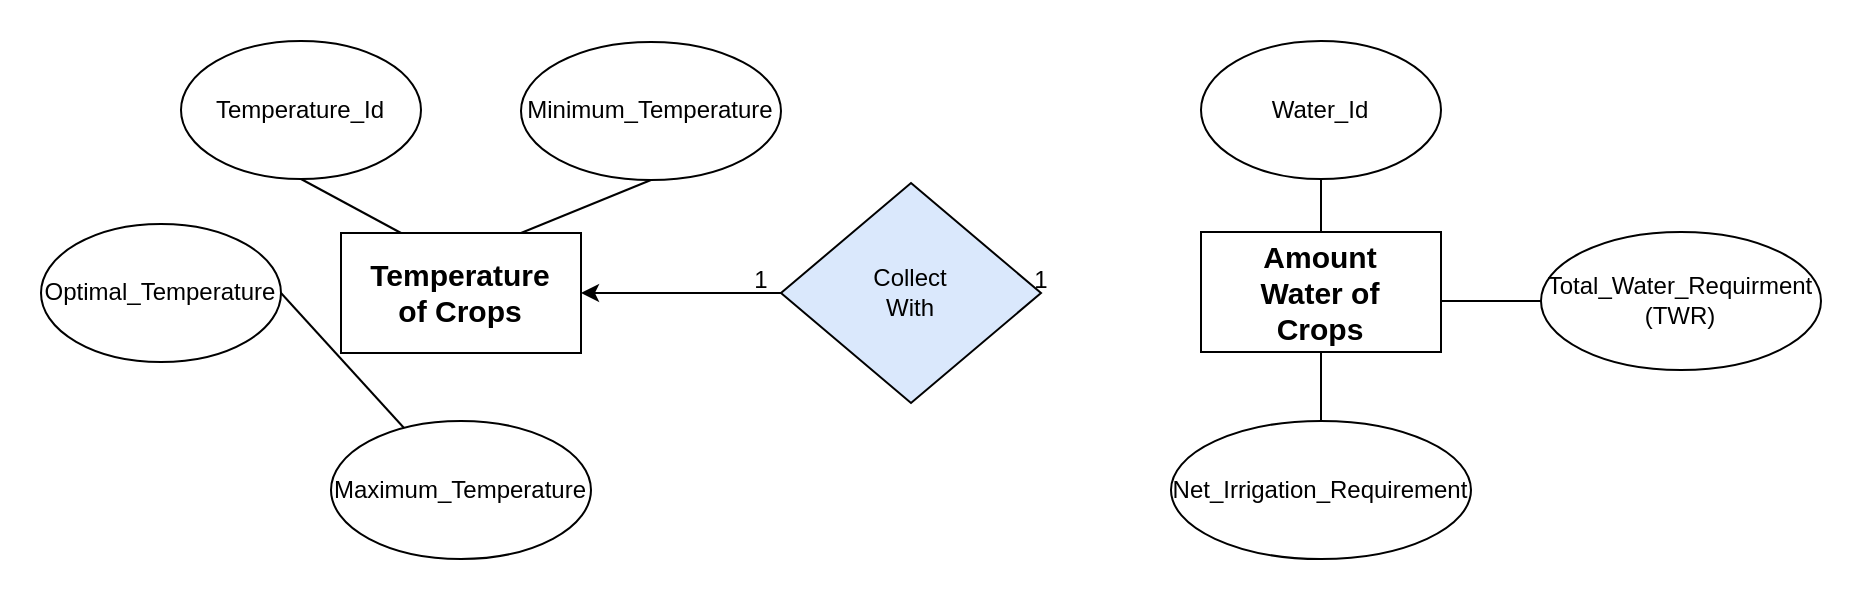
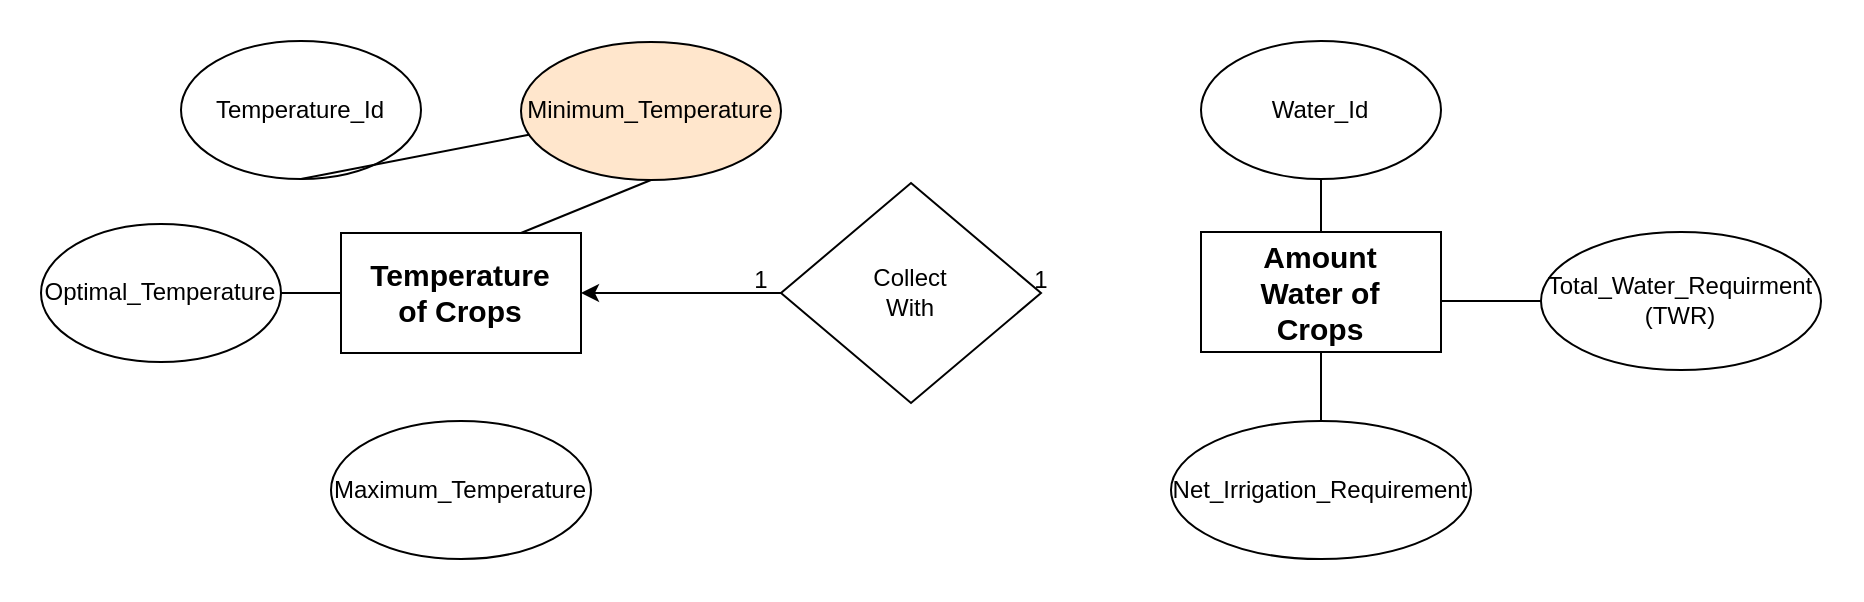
- <mxCell id="5" value="Minimum_Temperature" style="ellipse;whiteSpace=wrap;html=1;" vertex="1" parent="1"><mxGeometry x="260" y="20.5" width="130" height="69" as="geometry" /></mxCell>
+ <mxCell id="5" value="Minimum_Temperature" style="ellipse;whiteSpace=wrap;html=1;fillColor=#ffe6cc;" vertex="1" parent="1"><mxGeometry x="260" y="20.5" width="130" height="69" as="geometry" /></mxCell>
- <mxCell id="13" value="" style="endArrow=none;html=1;rounded=0;exitX=0.5;exitY=1;exitDx=0;exitDy=0;entryX=0.25;entryY=0;entryDx=0;entryDy=0;" edge="1" parent="1" source="8" target="2"><mxGeometry width="50" height="50" relative="1" as="geometry"><mxPoint x="440" y="160.5" as="sourcePoint" /><mxPoint x="490" y="110.5" as="targetPoint" /></mxGeometry></mxCell>
+ <mxCell id="13" value="" style="endArrow=none;html=1;rounded=0;exitX=0.5;exitY=1;exitDx=0;exitDy=0;" edge="1" parent="1" source="8" target="5"><mxGeometry width="50" height="50" relative="1" as="geometry"><mxPoint x="440" y="160.5" as="sourcePoint" /><mxPoint x="490" y="110.5" as="targetPoint" /></mxGeometry></mxCell>
- <mxCell id="3" value="Collect &lt;br&gt;With" style="rhombus;whiteSpace=wrap;html=1;spacingTop=14;spacing=16;spacingRight=14;spacingBottom=14;spacingLeft=14;fillColor=#dae8fc;" vertex="1" parent="1"><mxGeometry x="390" y="91" width="130" height="110" as="geometry" /></mxCell>
+ <mxCell id="3" value="Collect &lt;br&gt;With" style="rhombus;whiteSpace=wrap;html=1;spacingTop=14;spacing=16;spacingRight=14;spacingBottom=14;spacingLeft=14;" vertex="1" parent="1"><mxGeometry x="390" y="91" width="130" height="110" as="geometry" /></mxCell>
- <mxCell id="12" value="" style="endArrow=none;html=1;rounded=0;exitX=1;exitY=0.5;exitDx=0;exitDy=0;" edge="1" parent="1" source="7" target="6"><mxGeometry width="50" height="50" relative="1" as="geometry"><mxPoint x="440" y="160.5" as="sourcePoint" /><mxPoint x="490" y="110.5" as="targetPoint" /></mxGeometry></mxCell>
+ <mxCell id="12" value="" style="endArrow=none;html=1;rounded=0;exitX=1;exitY=0.5;exitDx=0;exitDy=0;entryX=0;entryY=0.5;entryDx=0;entryDy=0;" edge="1" parent="1" source="7" target="2"><mxGeometry width="50" height="50" relative="1" as="geometry"><mxPoint x="440" y="160.5" as="sourcePoint" /><mxPoint x="490" y="110.5" as="targetPoint" /></mxGeometry></mxCell>
